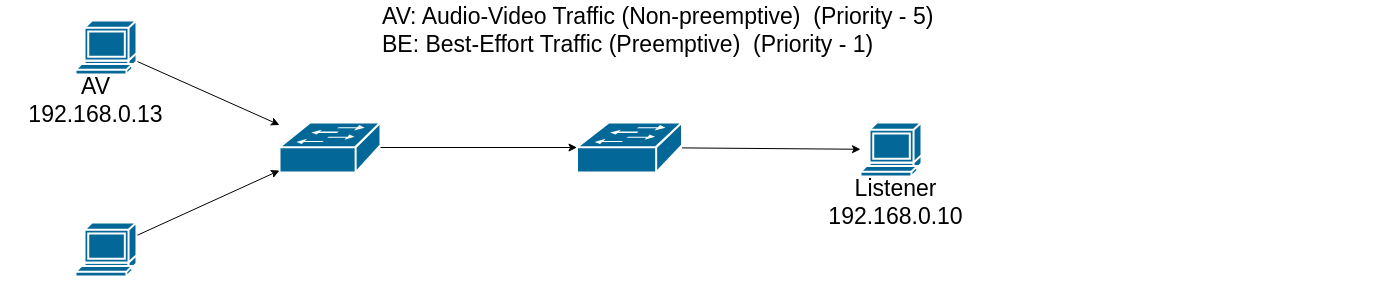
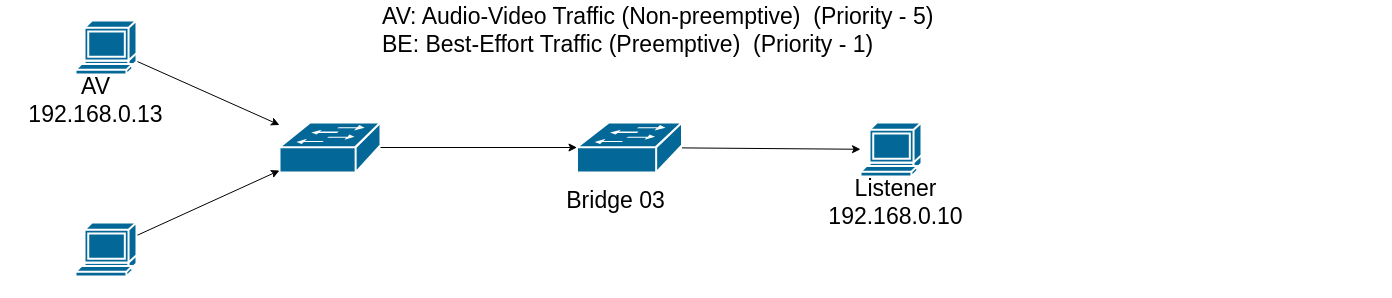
+ <mxCell id="9" value="&lt;font style=&quot;font-size: 23px&quot;&gt;Bridge 03&lt;br&gt;&lt;/font&gt;" style="text;html=1;resizable=0;autosize=1;align=center;verticalAlign=middle;points=[];fillColor=none;strokeColor=none;rounded=0;" parent="1" vertex="1"><mxGeometry x="560" y="190" width="110" height="20" as="geometry" /></mxCell>
